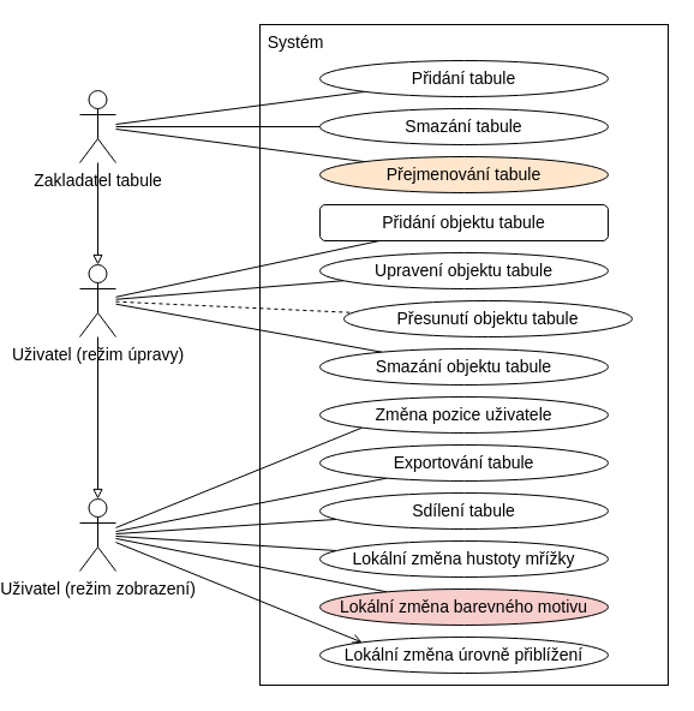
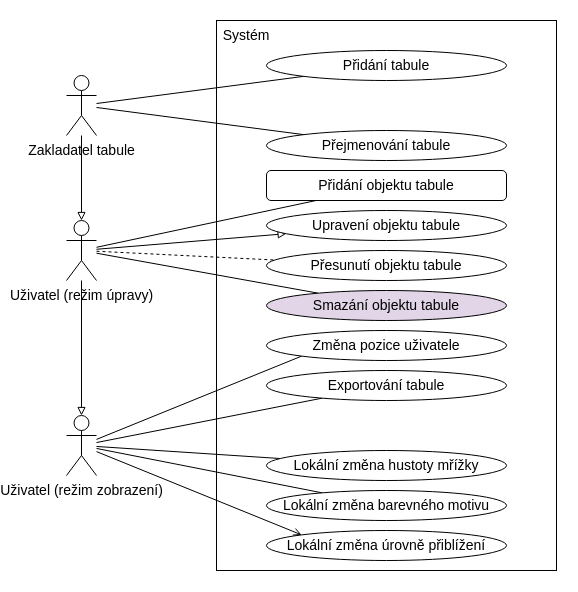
- <mxCell id="29" style="edgeStyle=none;rounded=0;orthogonalLoop=1;jettySize=auto;html=1;endArrow=none;endFill=0;" edge="1" parent="1" source="31" target="33"><mxGeometry relative="1" as="geometry" /></mxCell>
- <mxCell id="33" value="&lt;font style=&quot;font-size: 14px&quot;&gt;Smazání tabule&lt;/font&gt;" style="ellipse;whiteSpace=wrap;html=1;" vertex="1" parent="1"><mxGeometry x="220" y="90" width="240" height="30" as="geometry" /></mxCell>
- <mxCell id="32" value="&lt;font style=&quot;font-size: 14px&quot;&gt;Přejmenování tabule&lt;/font&gt;" style="ellipse;whiteSpace=wrap;html=1;fillColor=#ffe6cc;" vertex="1" parent="1"><mxGeometry x="220" y="130" width="240" height="30" as="geometry" /></mxCell>
+ <mxCell id="32" value="&lt;font style=&quot;font-size: 14px&quot;&gt;Přejmenování tabule&lt;/font&gt;" style="ellipse;whiteSpace=wrap;html=1;" vertex="1" parent="1"><mxGeometry x="220" y="130" width="240" height="30" as="geometry" /></mxCell>
- <mxCell id="4" style="edgeStyle=none;rounded=0;orthogonalLoop=1;jettySize=auto;html=1;endArrow=none;endFill=0;" edge="1" parent="1" source="7" target="18"><mxGeometry relative="1" as="geometry" /></mxCell>
+ <mxCell id="4" style="edgeStyle=none;rounded=0;orthogonalLoop=1;jettySize=auto;html=1;endArrow=block;endFill=0;" edge="1" parent="1" source="7" target="18"><mxGeometry relative="1" as="geometry" /></mxCell>
- <mxCell id="19" value="&lt;font style=&quot;font-size: 14px&quot;&gt;Přesunutí objektu tabule&lt;/font&gt;" style="ellipse;whiteSpace=wrap;html=1;" vertex="1" parent="1"><mxGeometry x="240" y="250" width="240" height="30" as="geometry" /></mxCell>
+ <mxCell id="19" value="&lt;font style=&quot;font-size: 14px&quot;&gt;Přesunutí objektu tabule&lt;/font&gt;" style="ellipse;whiteSpace=wrap;html=1;" vertex="1" parent="1"><mxGeometry x="220" y="250" width="240" height="30" as="geometry" /></mxCell>
- <mxCell id="20" value="&lt;font style=&quot;font-size: 14px&quot;&gt;Smazání objektu tabule&lt;/font&gt;" style="ellipse;whiteSpace=wrap;html=1;" vertex="1" parent="1"><mxGeometry x="220" y="290" width="240" height="30" as="geometry" /></mxCell>
+ <mxCell id="20" value="&lt;font style=&quot;font-size: 14px&quot;&gt;Smazání objektu tabule&lt;/font&gt;" style="ellipse;whiteSpace=wrap;html=1;fillColor=#e1d5e7;" vertex="1" parent="1"><mxGeometry x="220" y="290" width="240" height="30" as="geometry" /></mxCell>
- <mxCell id="23" value="&lt;font style=&quot;font-size: 14px&quot;&gt;Sdílení tabule&lt;/font&gt;" style="ellipse;whiteSpace=wrap;html=1;" vertex="1" parent="1"><mxGeometry x="220" y="410" width="240" height="30" as="geometry" /></mxCell>
- <mxCell id="11" style="edgeStyle=none;rounded=0;orthogonalLoop=1;jettySize=auto;html=1;endArrow=none;endFill=0;" edge="1" parent="1" source="14" target="23"><mxGeometry relative="1" as="geometry" /></mxCell>
- <mxCell id="25" value="&lt;font style=&quot;font-size: 14px&quot;&gt;Lokální změna barevného motivu&lt;/font&gt;" style="ellipse;whiteSpace=wrap;html=1;fillColor=#f8cecc;" vertex="1" parent="1"><mxGeometry x="220" y="490" width="240" height="30" as="geometry" /></mxCell>
+ <mxCell id="25" value="&lt;font style=&quot;font-size: 14px&quot;&gt;Lokální změna barevného motivu&lt;/font&gt;" style="ellipse;whiteSpace=wrap;html=1;" vertex="1" parent="1"><mxGeometry x="220" y="490" width="240" height="30" as="geometry" /></mxCell>
